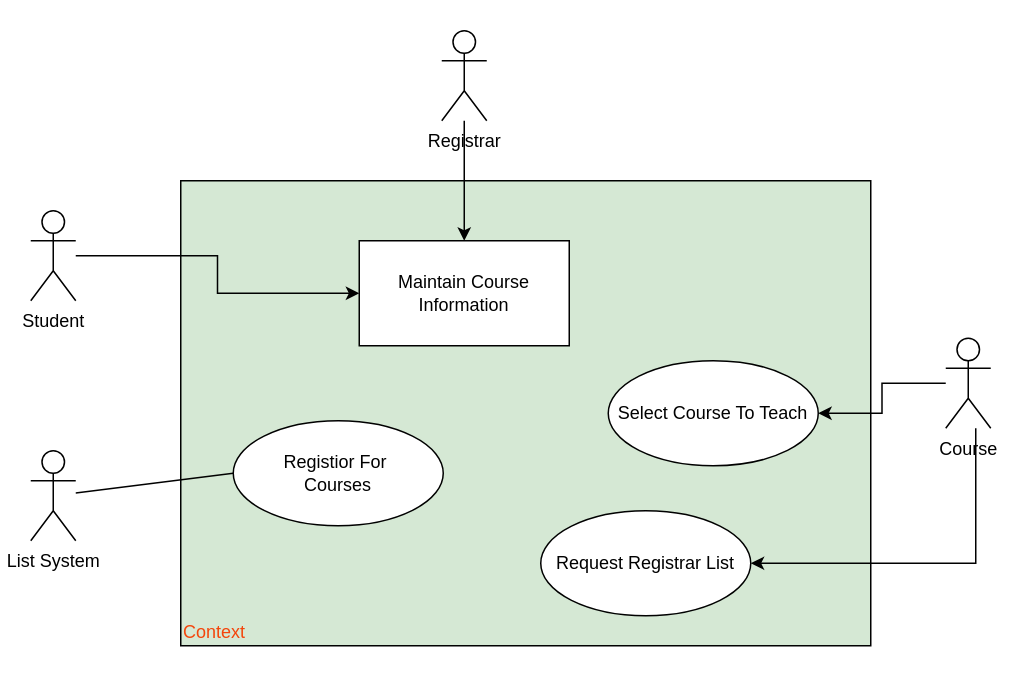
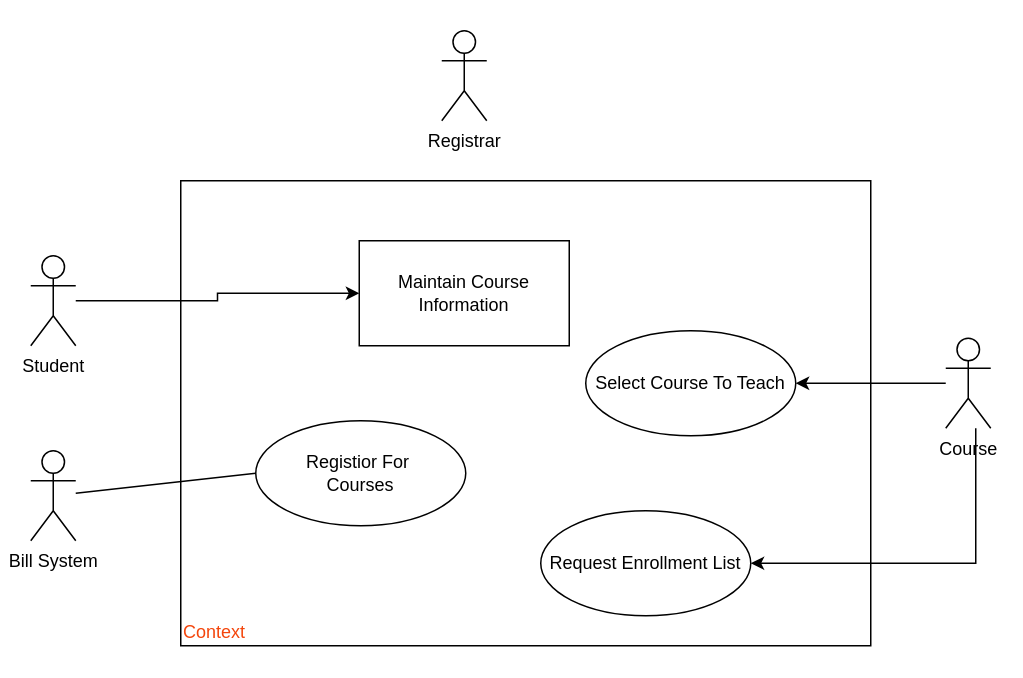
- <mxCell id="5" style="edgeStyle=orthogonalEdgeStyle;rounded=0;orthogonalLoop=1;jettySize=auto;html=1;entryX=0.5;entryY=0;entryDx=0;entryDy=0;" edge="1" parent="1" source="6" target="11"><mxGeometry relative="1" as="geometry" /></mxCell>
- <mxCell id="2" value="Student" style="shape=umlActor;verticalLabelPosition=bottom;verticalAlign=top;html=1;outlineConnect=0;" vertex="1" parent="1"><mxGeometry x="20" y="140" width="30" height="60" as="geometry" /></mxCell>
+ <mxCell id="2" value="Student" style="shape=umlActor;verticalLabelPosition=bottom;verticalAlign=top;html=1;outlineConnect=0;" vertex="1" parent="1"><mxGeometry x="20" y="170" width="30" height="60" as="geometry" /></mxCell>
- <mxCell id="3" value="Context" style="html=1;whiteSpace=wrap;align=left;verticalAlign=bottom;fontColor=#f4450b;fillColor=#d5e8d4;" vertex="1" parent="1"><mxGeometry x="120" y="120" width="460" height="310" as="geometry" /></mxCell>
+ <mxCell id="3" value="Context" style="html=1;whiteSpace=wrap;align=left;verticalAlign=bottom;fontColor=#f4450b;" vertex="1" parent="1"><mxGeometry x="120" y="120" width="460" height="310" as="geometry" /></mxCell>
- <mxCell id="12" value="Select Course To Teach" style="ellipse;whiteSpace=wrap;html=1;" vertex="1" parent="1"><mxGeometry x="405" y="240" width="140" height="70" as="geometry" /></mxCell>
+ <mxCell id="12" value="Select Course To Teach" style="ellipse;whiteSpace=wrap;html=1;" vertex="1" parent="1"><mxGeometry x="390" y="220" width="140" height="70" as="geometry" /></mxCell>
- <mxCell id="10" value="Registior For&amp;nbsp;&lt;br&gt;Courses" style="ellipse;whiteSpace=wrap;html=1;" vertex="1" parent="1"><mxGeometry x="155" y="280" width="140" height="70" as="geometry" /></mxCell>
+ <mxCell id="10" value="Registior For&amp;nbsp;&lt;br&gt;Courses" style="ellipse;whiteSpace=wrap;html=1;" vertex="1" parent="1"><mxGeometry x="170" y="280" width="140" height="70" as="geometry" /></mxCell>
- <mxCell id="4" value="List System" style="shape=umlActor;verticalLabelPosition=bottom;verticalAlign=top;html=1;outlineConnect=0;" vertex="1" parent="1"><mxGeometry x="20" y="300" width="30" height="60" as="geometry" /></mxCell>
+ <mxCell id="4" value="Bill System" style="shape=umlActor;verticalLabelPosition=bottom;verticalAlign=top;html=1;outlineConnect=0;" vertex="1" parent="1"><mxGeometry x="20" y="300" width="30" height="60" as="geometry" /></mxCell>
- <mxCell id="13" value="Request Registrar List" style="ellipse;whiteSpace=wrap;html=1;" vertex="1" parent="1"><mxGeometry x="360" y="340" width="140" height="70" as="geometry" /></mxCell>
+ <mxCell id="13" value="Request Enrollment List" style="ellipse;whiteSpace=wrap;html=1;" vertex="1" parent="1"><mxGeometry x="360" y="340" width="140" height="70" as="geometry" /></mxCell>
